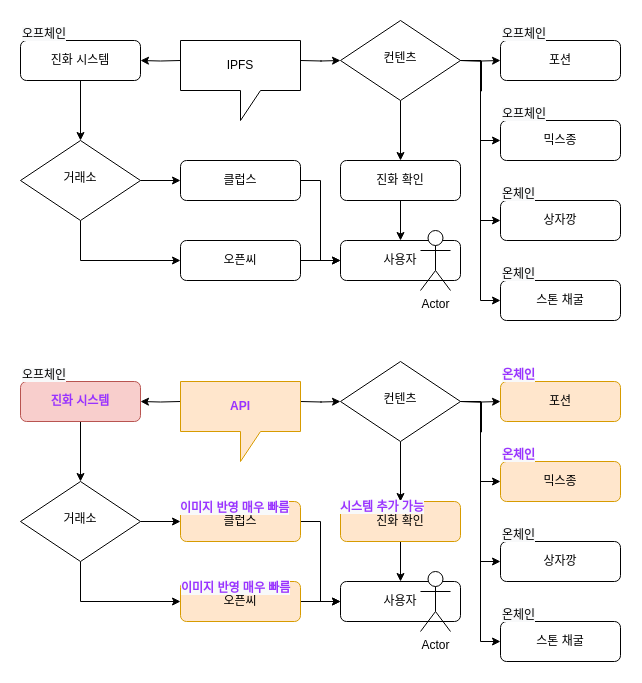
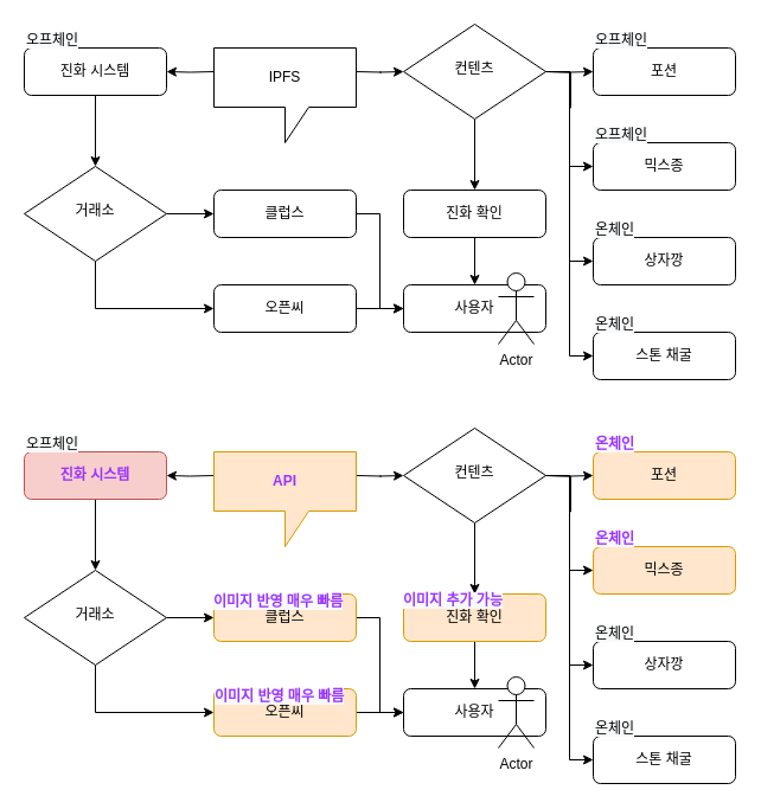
- <mxCell id="64" value="&lt;span style=&quot;font-family: &amp;#34;helvetica&amp;#34; ; font-size: 12px ; font-style: normal ; letter-spacing: normal ; text-align: center ; text-indent: 0px ; text-transform: none ; word-spacing: 0px ; background-color: rgb(248 , 249 , 250) ; display: inline ; float: none&quot;&gt;시스템 추가 가능&lt;/span&gt;" style="text;whiteSpace=wrap;html=1;fontColor=#9933FF;fontStyle=1" vertex="1" parent="1"><mxGeometry x="338" y="493" width="110" height="30" as="geometry" /></mxCell>
+ <mxCell id="64" value="&lt;span style=&quot;font-family: &amp;#34;helvetica&amp;#34; ; font-size: 12px ; font-style: normal ; letter-spacing: normal ; text-align: center ; text-indent: 0px ; text-transform: none ; word-spacing: 0px ; background-color: rgb(248 , 249 , 250) ; display: inline ; float: none&quot;&gt;이미지 추가 가능&lt;/span&gt;" style="text;whiteSpace=wrap;html=1;fontColor=#9933FF;fontStyle=1" vertex="1" parent="1"><mxGeometry x="338" y="493" width="110" height="30" as="geometry" /></mxCell>
